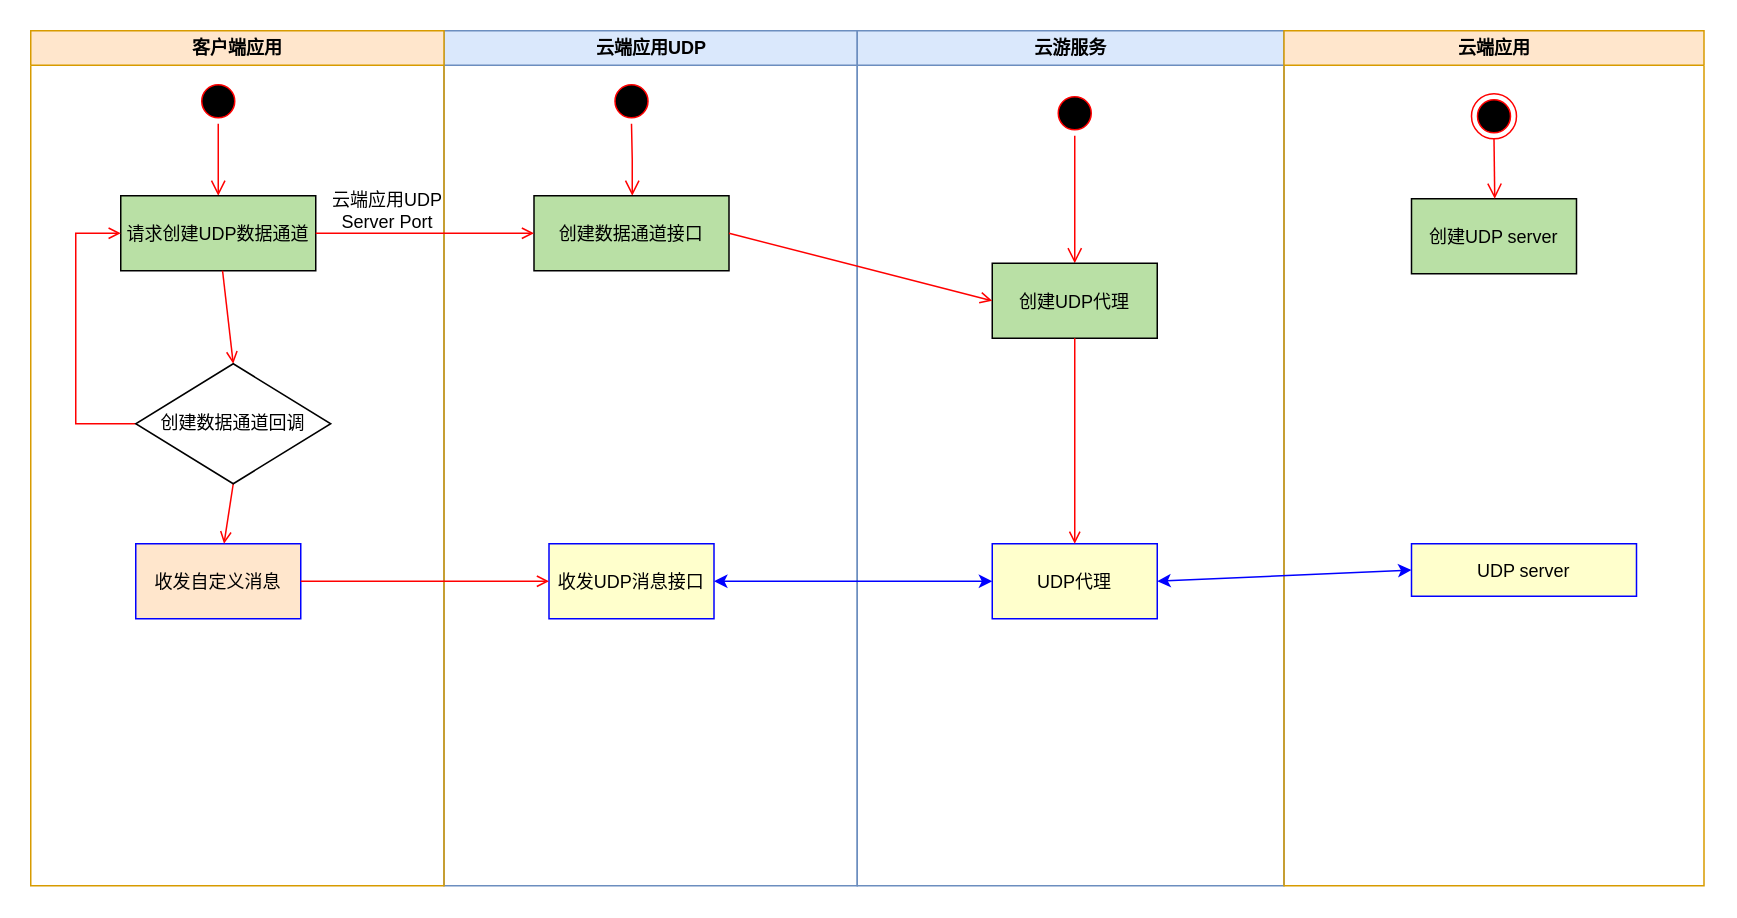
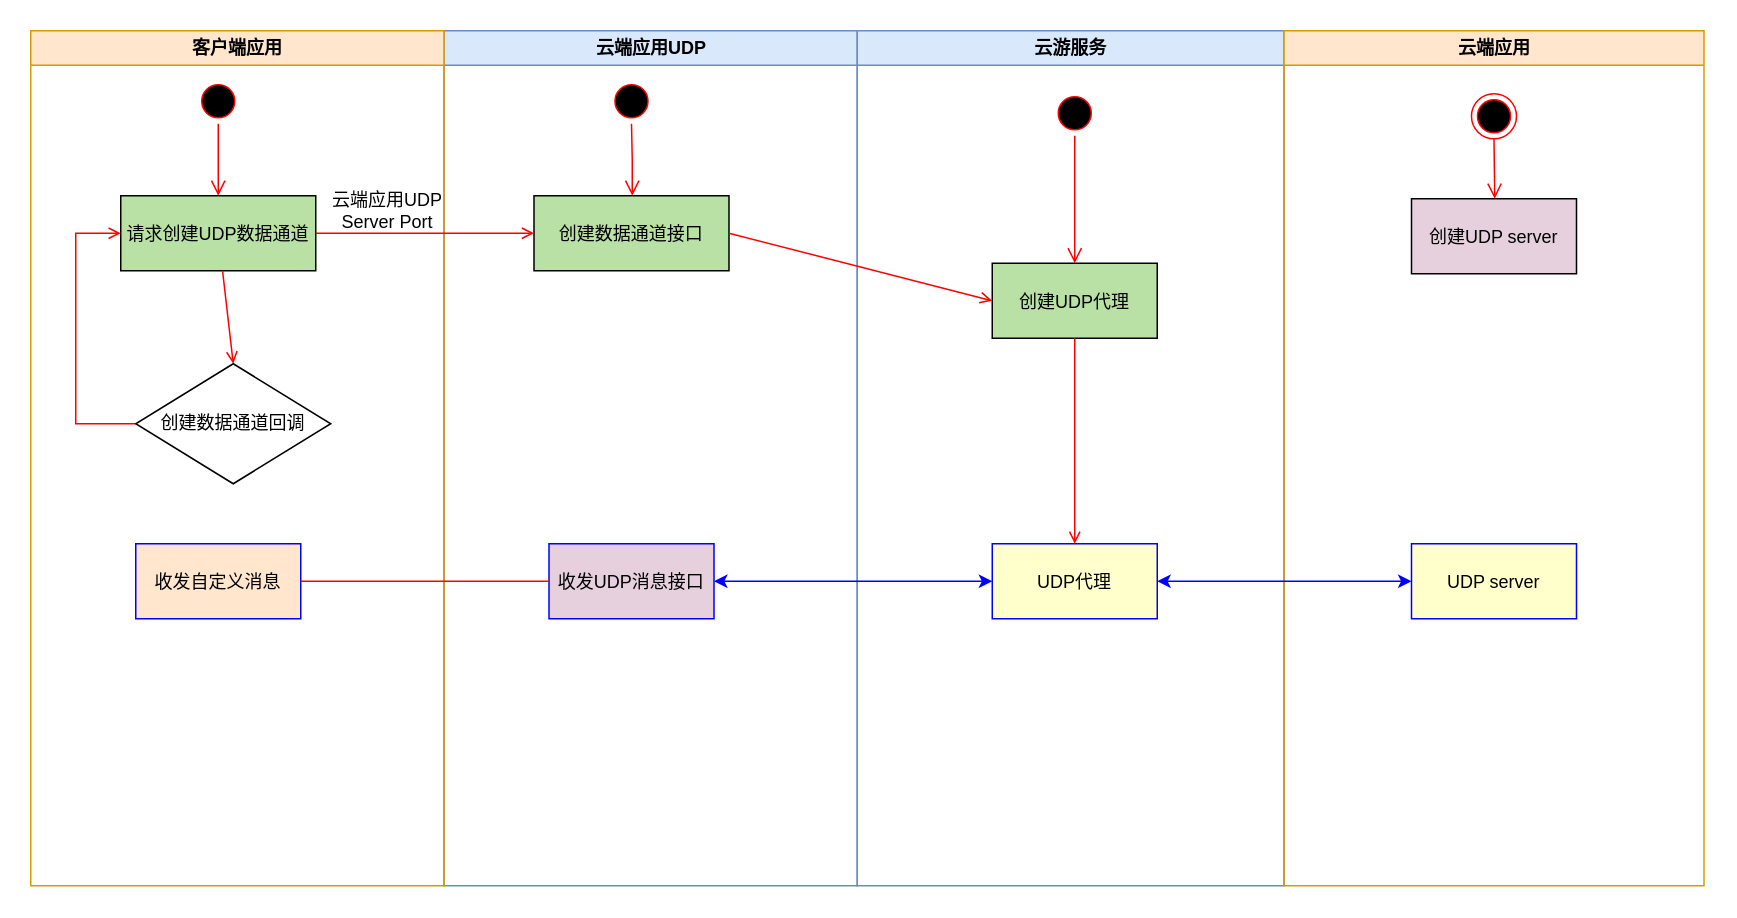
- <mxCell id="17" value="创建UDP server" style="fillColor=#b9e0a5;" parent="14" vertex="1"><mxGeometry x="85" y="112" width="110" height="50" as="geometry" /></mxCell>
+ <mxCell id="17" value="创建UDP server" style="fillColor=#E6D0DE;" parent="14" vertex="1"><mxGeometry x="85" y="112" width="110" height="50" as="geometry" /></mxCell>
- <mxCell id="28" value="" style="endArrow=open;strokeColor=#FF0000;endFill=1;rounded=0;exitX=0.5;exitY=1;exitDx=0;exitDy=0;" edge="1" parent="22" source="30" target="27"><mxGeometry relative="1" as="geometry"><mxPoint x="125" y="282" as="sourcePoint" /></mxGeometry></mxCell>
- <mxCell id="15" value="UDP server" style="strokeColor=#0000FF;fillColor=#FFFFCC;" parent="14" vertex="1"><mxGeometry x="85" y="342" width="150" height="35" as="geometry" /></mxCell>
+ <mxCell id="15" value="UDP server" style="strokeColor=#0000FF;fillColor=#FFFFCC;" parent="14" vertex="1"><mxGeometry x="85" y="342" width="110" height="50" as="geometry" /></mxCell>
- <mxCell id="31" value="" style="endArrow=open;strokeColor=#FF0000;endFill=1;rounded=0;" edge="1" parent="1" source="27" target="6"><mxGeometry relative="1" as="geometry"><mxPoint x="198" y="392" as="sourcePoint" /><mxPoint x="345.5" y="392.5" as="targetPoint" /></mxGeometry></mxCell>
+ <mxCell id="31" value="" style="endArrow=none;strokeColor=#FF0000;endFill=1;rounded=0;" edge="1" parent="1" source="27" target="6"><mxGeometry relative="1" as="geometry"><mxPoint x="198" y="392" as="sourcePoint" /><mxPoint x="345.5" y="392.5" as="targetPoint" /></mxGeometry></mxCell>
- <mxCell id="6" value="收发UDP消息接口" style="strokeColor=#0000FF;fillColor=#FFFFCC;" parent="2" vertex="1"><mxGeometry x="70" y="342" width="110" height="50" as="geometry" /></mxCell>
+ <mxCell id="6" value="收发UDP消息接口" style="strokeColor=#0000FF;fillColor=#e6d0de;" parent="2" vertex="1"><mxGeometry x="70" y="342" width="110" height="50" as="geometry" /></mxCell>
